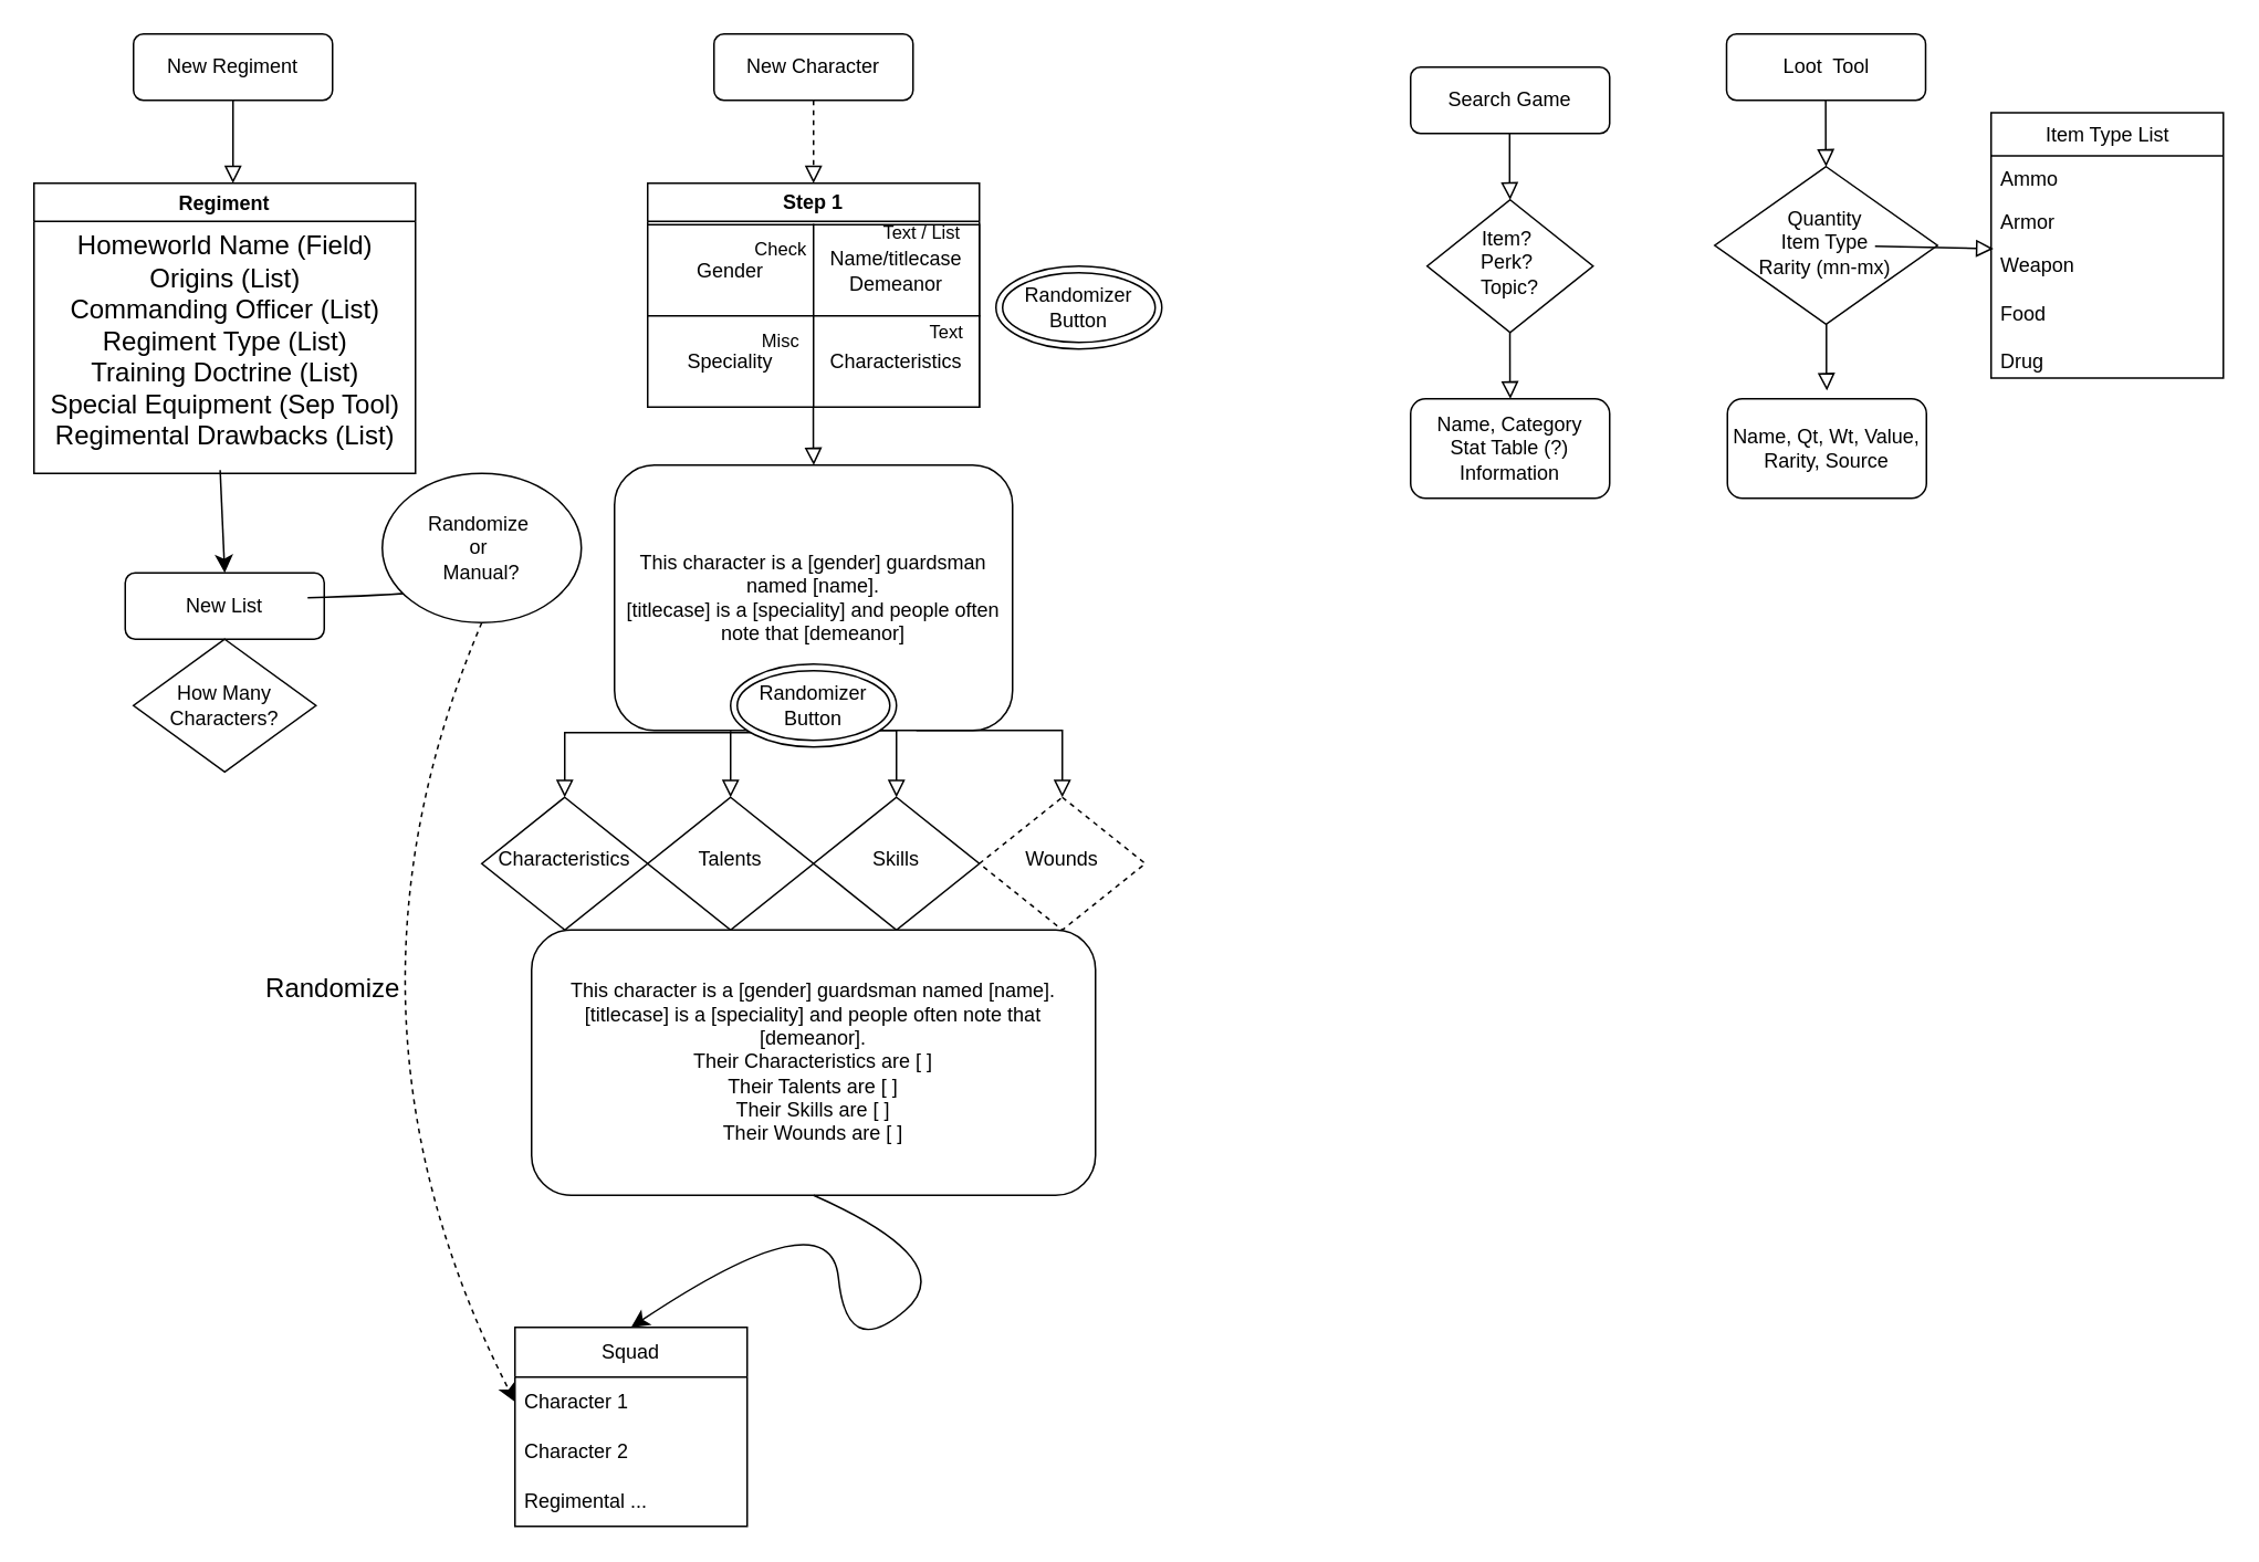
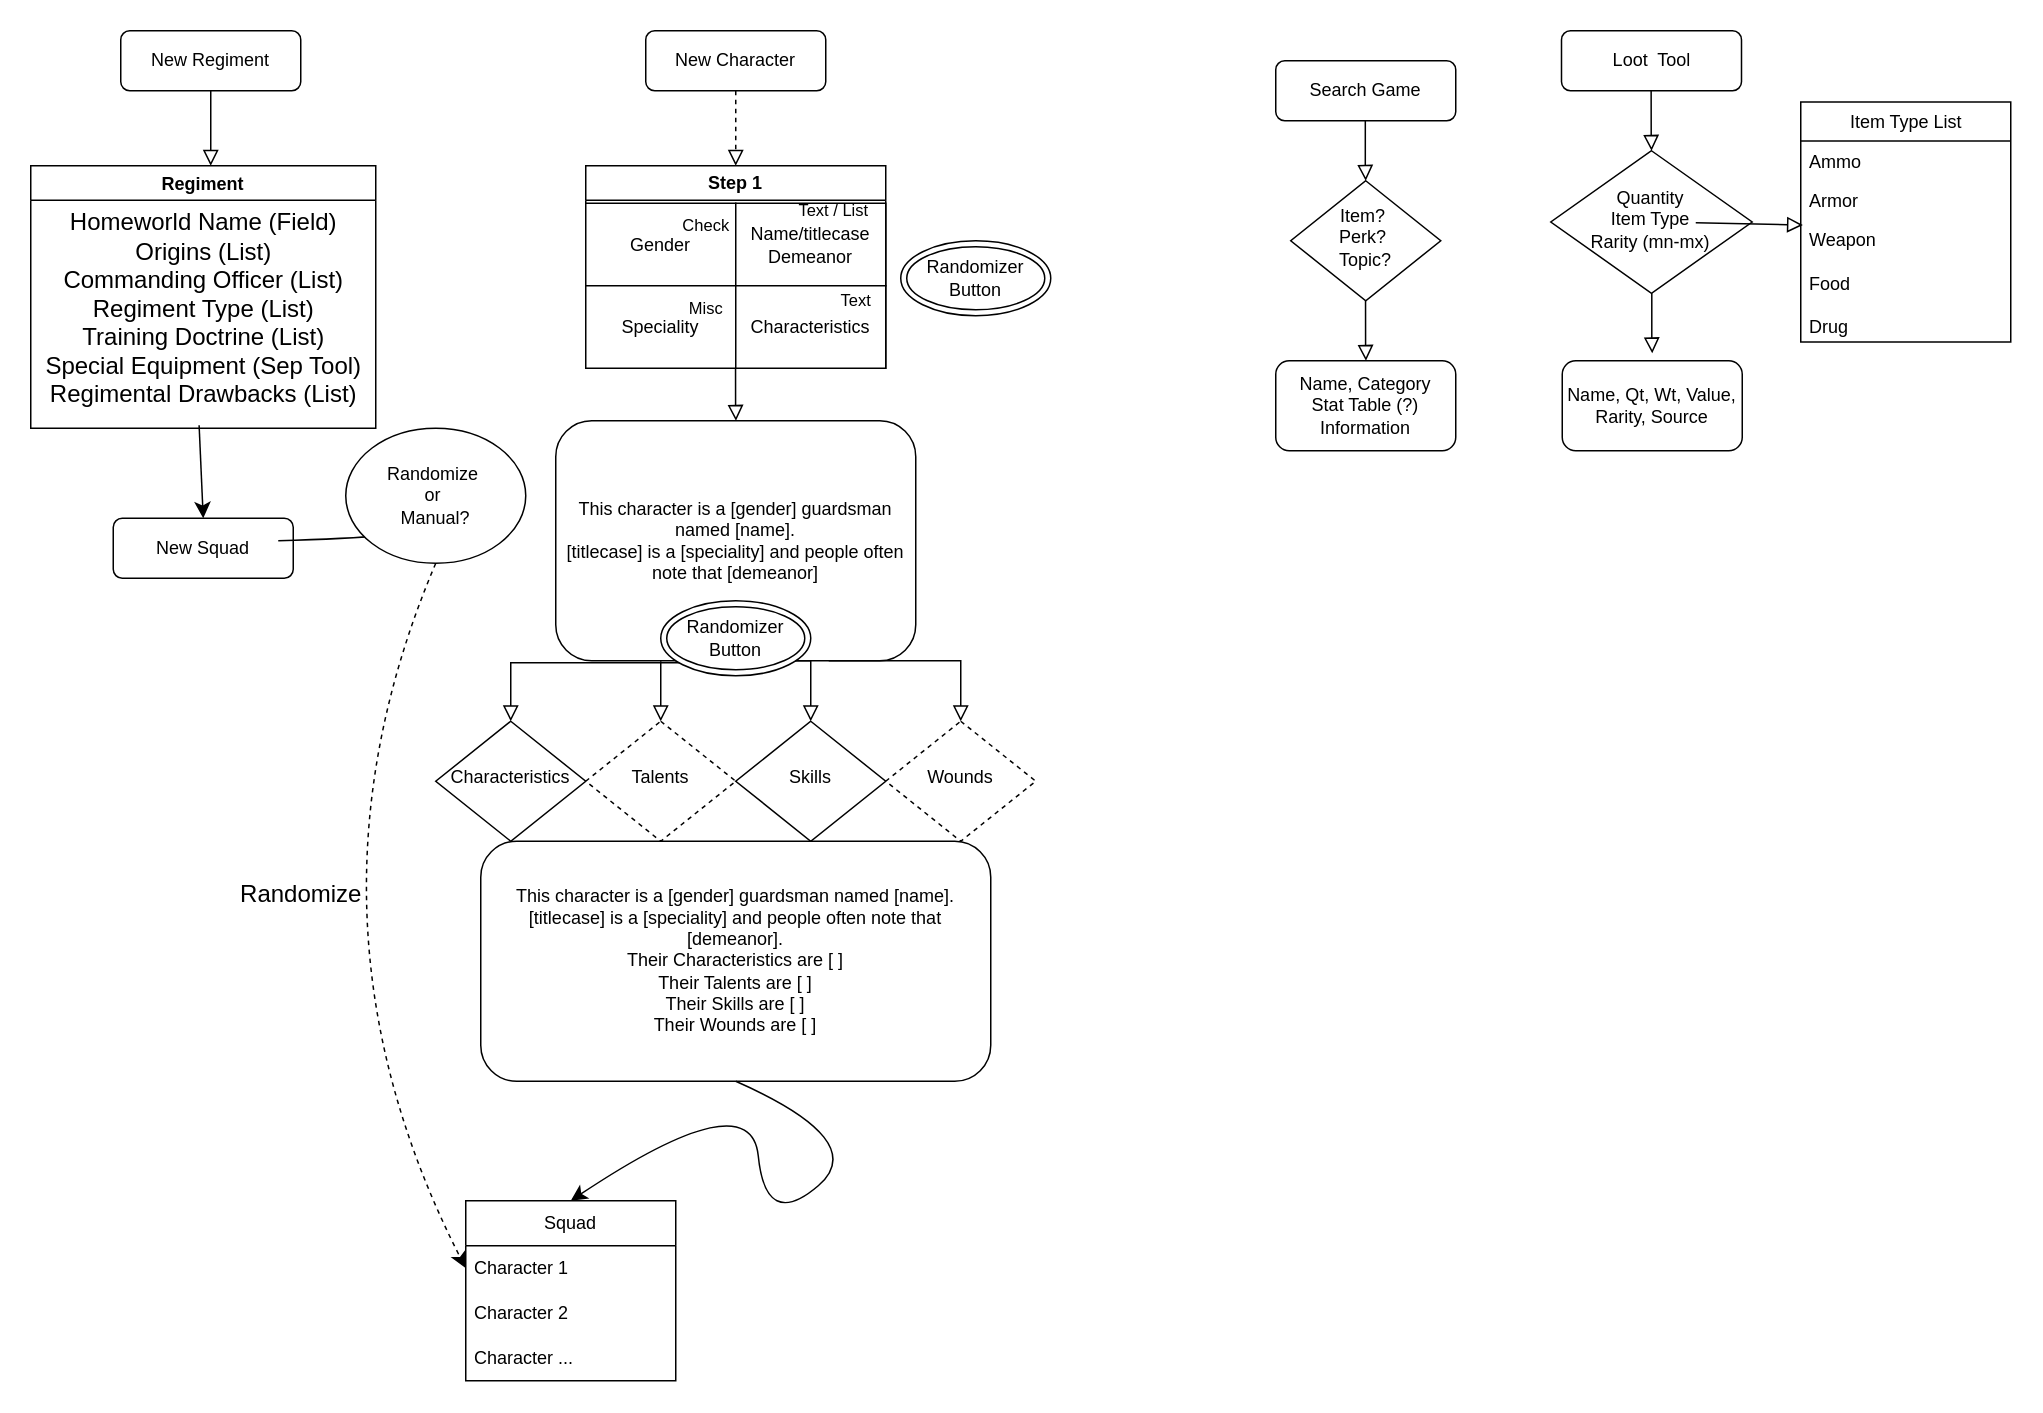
- <mxCell id="33" value="New List" style="rounded=1;whiteSpace=wrap;html=1;fontSize=12;glass=0;strokeWidth=1;shadow=0;" vertex="1" parent="1"><mxGeometry x="75" y="345" width="120" height="40" as="geometry" /></mxCell>
+ <mxCell id="33" value="New Squad" style="rounded=1;whiteSpace=wrap;html=1;fontSize=12;glass=0;strokeWidth=1;shadow=0;" vertex="1" parent="1"><mxGeometry x="75" y="345" width="120" height="40" as="geometry" /></mxCell>
- <mxCell id="38" value="How Many&lt;div&gt;Characters?&lt;/div&gt;" style="rhombus;whiteSpace=wrap;html=1;" vertex="1" parent="1"><mxGeometry x="80" y="385" width="110" height="80" as="geometry" /></mxCell>
- <mxCell id="26" value="Talents" style="rhombus;whiteSpace=wrap;html=1;shadow=0;fontFamily=Helvetica;fontSize=12;align=center;strokeWidth=1;spacing=6;spacingTop=-4;" parent="1" vertex="1"><mxGeometry x="390" y="480.32" width="100" height="80" as="geometry" /></mxCell>
+ <mxCell id="26" value="Talents" style="rhombus;whiteSpace=wrap;html=1;shadow=0;fontFamily=Helvetica;fontSize=12;align=center;strokeWidth=1;spacing=6;spacingTop=-4;dashed=1;" parent="1" vertex="1"><mxGeometry x="390" y="480.32" width="100" height="80" as="geometry" /></mxCell>
- <mxCell id="52" value="Regimental ..." style="text;strokeColor=none;fillColor=none;align=left;verticalAlign=middle;spacingLeft=4;spacingRight=4;overflow=hidden;points=[[0,0.5],[1,0.5]];portConstraint=eastwest;rotatable=0;whiteSpace=wrap;html=1;" vertex="1" parent="49"><mxGeometry y="90" width="140" height="30" as="geometry" /></mxCell>
+ <mxCell id="52" value="Character ..." style="text;strokeColor=none;fillColor=none;align=left;verticalAlign=middle;spacingLeft=4;spacingRight=4;overflow=hidden;points=[[0,0.5],[1,0.5]];portConstraint=eastwest;rotatable=0;whiteSpace=wrap;html=1;" vertex="1" parent="49"><mxGeometry y="90" width="140" height="30" as="geometry" /></mxCell>
